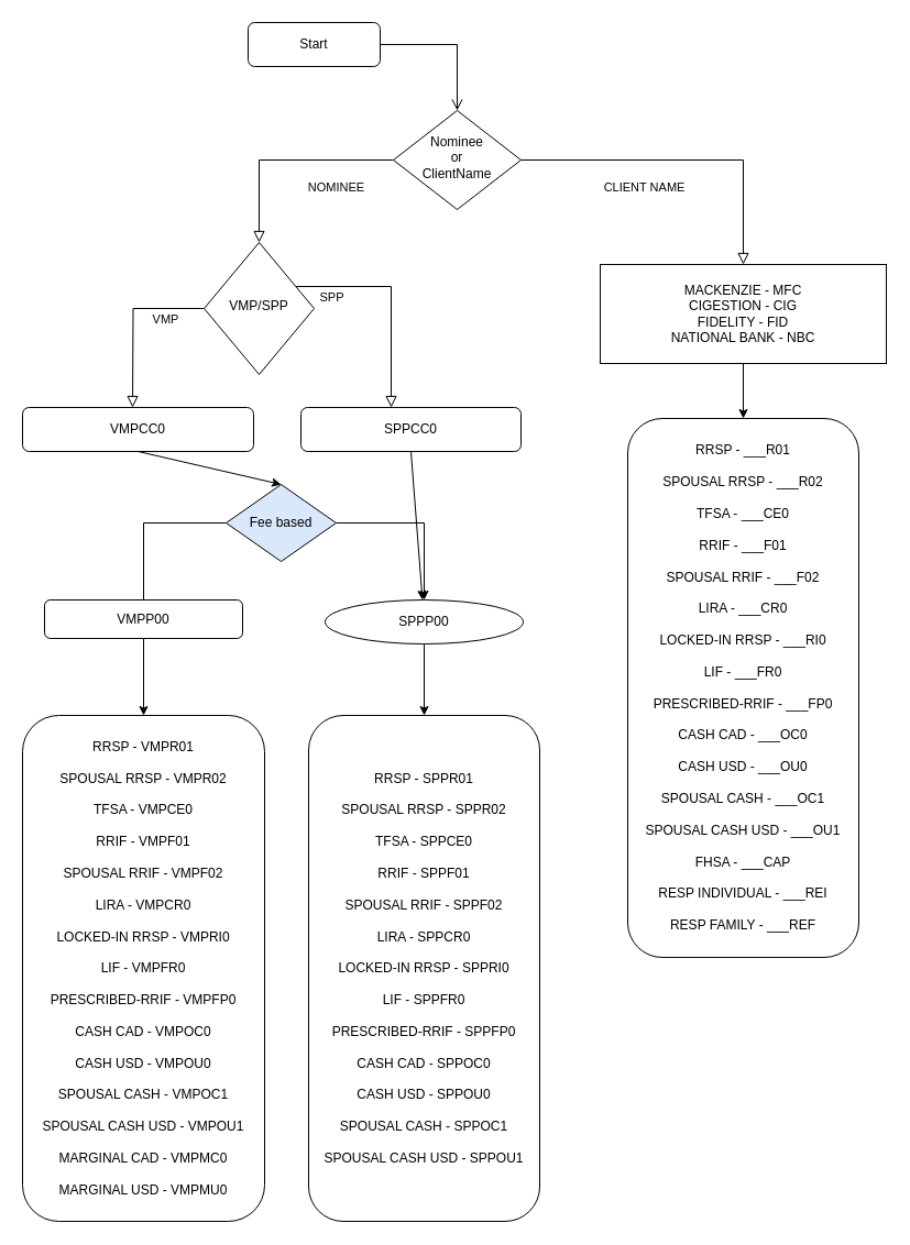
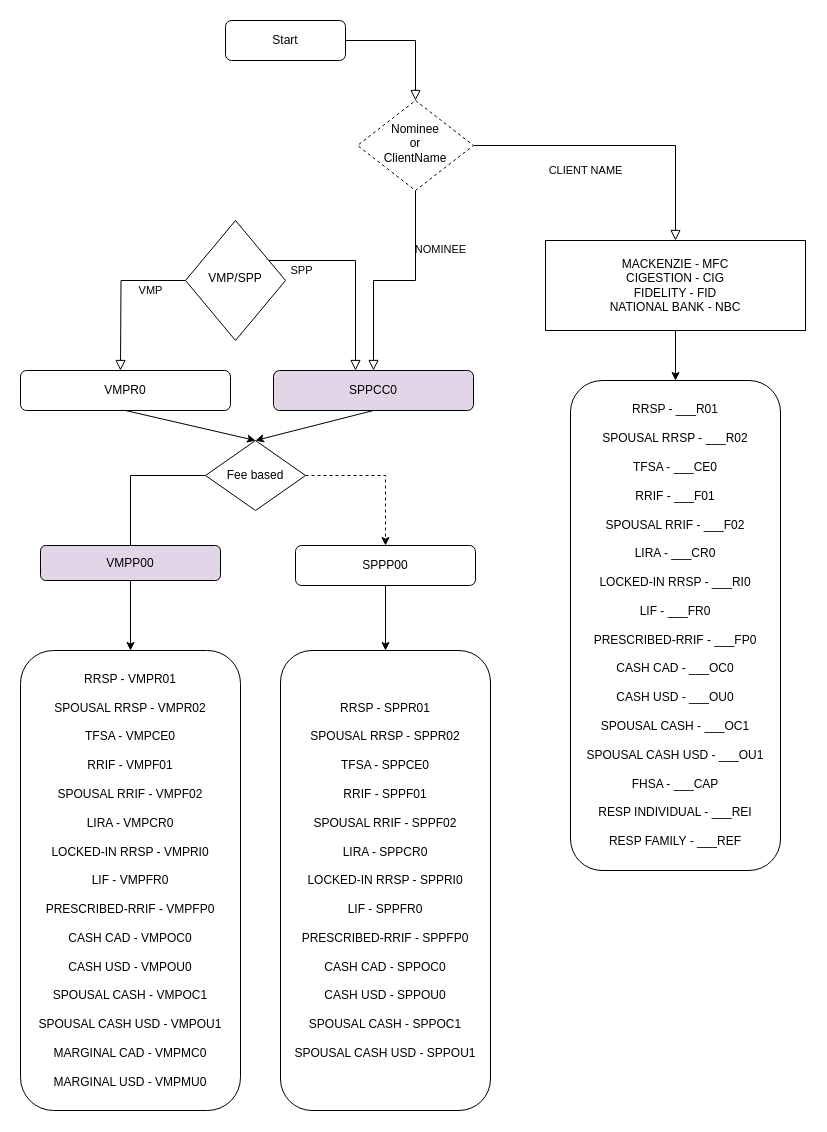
- <mxCell id="2" value="" style="rounded=0;html=1;jettySize=auto;orthogonalLoop=1;fontSize=11;endArrow=open;endFill=0;endSize=8;strokeWidth=1;shadow=0;labelBackgroundColor=none;edgeStyle=orthogonalEdgeStyle;" parent="1" source="3" target="6" edge="1"><mxGeometry relative="1" as="geometry" /></mxCell>
+ <mxCell id="2" value="" style="rounded=0;html=1;jettySize=auto;orthogonalLoop=1;fontSize=11;endArrow=block;endFill=0;endSize=8;strokeWidth=1;shadow=0;labelBackgroundColor=none;edgeStyle=orthogonalEdgeStyle;" parent="1" source="3" target="6" edge="1"><mxGeometry relative="1" as="geometry" /></mxCell>
- <mxCell id="4" value="NOMINEE" style="rounded=0;html=1;jettySize=auto;orthogonalLoop=1;fontSize=11;endArrow=block;endFill=0;endSize=8;strokeWidth=1;shadow=0;labelBackgroundColor=none;edgeStyle=orthogonalEdgeStyle;" parent="1" source="6" target="9" edge="1"><mxGeometry x="-0.472" y="25" relative="1" as="geometry"><mxPoint as="offset" /></mxGeometry></mxCell>
+ <mxCell id="4" value="NOMINEE" style="rounded=0;html=1;jettySize=auto;orthogonalLoop=1;fontSize=11;endArrow=block;endFill=0;endSize=8;strokeWidth=1;shadow=0;labelBackgroundColor=none;edgeStyle=orthogonalEdgeStyle;" parent="1" source="6" target="13" edge="1"><mxGeometry x="-0.472" y="25" relative="1" as="geometry"><mxPoint as="offset" /></mxGeometry></mxCell>
- <mxCell id="6" value="Nominee&lt;br&gt;or&lt;br&gt;ClientName" style="rhombus;whiteSpace=wrap;html=1;shadow=0;fontFamily=Helvetica;fontSize=12;align=center;strokeWidth=1;spacing=6;spacingTop=-4;" parent="1" vertex="1"><mxGeometry x="357" y="100" width="116" height="90" as="geometry" /></mxCell>
+ <mxCell id="6" value="Nominee&lt;br&gt;or&lt;br&gt;ClientName" style="rhombus;whiteSpace=wrap;html=1;shadow=0;fontFamily=Helvetica;fontSize=12;align=center;strokeWidth=1;spacing=6;spacingTop=-4;dashed=1;" parent="1" vertex="1"><mxGeometry x="357" y="100" width="116" height="90" as="geometry" /></mxCell>
- <mxCell id="12" value="VMPCC0" style="rounded=1;whiteSpace=wrap;html=1;" parent="1" vertex="1"><mxGeometry x="20" y="370" width="210" height="40" as="geometry" /></mxCell>
+ <mxCell id="12" value="VMPR0" style="rounded=1;whiteSpace=wrap;html=1;" parent="1" vertex="1"><mxGeometry x="20" y="370" width="210" height="40" as="geometry" /></mxCell>
- <mxCell id="13" value="SPPCC0" style="rounded=1;whiteSpace=wrap;html=1;" parent="1" vertex="1"><mxGeometry x="273" y="370" width="200" height="40" as="geometry" /></mxCell>
+ <mxCell id="13" value="SPPCC0" style="rounded=1;whiteSpace=wrap;html=1;fillColor=#e1d5e7;" parent="1" vertex="1"><mxGeometry x="273" y="370" width="200" height="40" as="geometry" /></mxCell>
- <mxCell id="24" value="" style="endArrow=classic;html=1;rounded=0;exitX=0.5;exitY=1;exitDx=0;exitDy=0;" edge="1" parent="1" source="13" target="20"><mxGeometry width="50" height="50" relative="1" as="geometry"><mxPoint x="405" y="690" as="sourcePoint" /><mxPoint x="455" y="640" as="targetPoint" /></mxGeometry></mxCell>
+ <mxCell id="24" value="" style="endArrow=classic;html=1;rounded=0;exitX=0.5;exitY=1;exitDx=0;exitDy=0;entryX=0.5;entryY=0;entryDx=0;entryDy=0;" edge="1" parent="1" source="13" target="16"><mxGeometry width="50" height="50" relative="1" as="geometry"><mxPoint x="405" y="690" as="sourcePoint" /><mxPoint x="455" y="640" as="targetPoint" /></mxGeometry></mxCell>
- <mxCell id="16" value="Fee based" style="rhombus;whiteSpace=wrap;html=1;fillColor=#dae8fc;" parent="1" vertex="1"><mxGeometry x="205" y="440" width="100" height="70" as="geometry" /></mxCell>
+ <mxCell id="16" value="Fee based" style="rhombus;whiteSpace=wrap;html=1;" parent="1" vertex="1"><mxGeometry x="205" y="440" width="100" height="70" as="geometry" /></mxCell>
- <mxCell id="15" style="edgeStyle=orthogonalEdgeStyle;rounded=0;orthogonalLoop=1;jettySize=auto;html=1;exitX=1;exitY=0.5;exitDx=0;exitDy=0;entryX=0.5;entryY=0;entryDx=0;entryDy=0;" edge="1" parent="1" source="16" target="20"><mxGeometry relative="1" as="geometry" /></mxCell>
+ <mxCell id="15" style="edgeStyle=orthogonalEdgeStyle;rounded=0;orthogonalLoop=1;jettySize=auto;html=1;exitX=1;exitY=0.5;exitDx=0;exitDy=0;entryX=0.5;entryY=0;entryDx=0;entryDy=0;dashed=1;" edge="1" parent="1" source="16" target="20"><mxGeometry relative="1" as="geometry" /></mxCell>
- <mxCell id="18" value="VMPP00" style="rounded=1;whiteSpace=wrap;html=1;" parent="1" vertex="1"><mxGeometry x="40" y="545" width="180" height="35" as="geometry" /></mxCell>
+ <mxCell id="18" value="VMPP00" style="rounded=1;whiteSpace=wrap;html=1;fillColor=#e1d5e7;" parent="1" vertex="1"><mxGeometry x="40" y="545" width="180" height="35" as="geometry" /></mxCell>
- <mxCell id="20" value="SPPP00" style="ellipse;whiteSpace=wrap;html=1;" parent="1" vertex="1"><mxGeometry x="295" y="545" width="180" height="40" as="geometry" /></mxCell>
+ <mxCell id="20" value="SPPP00" style="rounded=1;whiteSpace=wrap;html=1;" parent="1" vertex="1"><mxGeometry x="295" y="545" width="180" height="40" as="geometry" /></mxCell>
